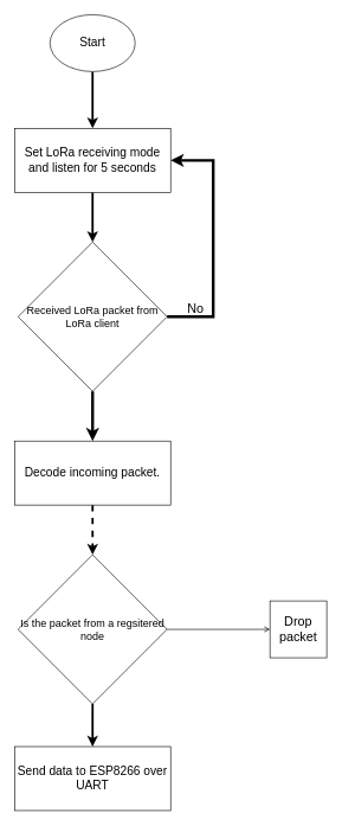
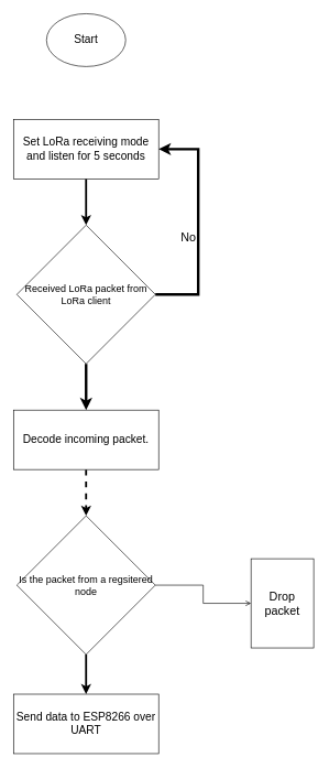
- <mxCell id="2" style="edgeStyle=orthogonalEdgeStyle;rounded=0;orthogonalLoop=1;jettySize=auto;html=1;exitX=0.5;exitY=1;exitDx=0;exitDy=0;entryX=0.5;entryY=0;entryDx=0;entryDy=0;strokeWidth=3;" edge="1" parent="1" source="3" target="5"><mxGeometry relative="1" as="geometry" /></mxCell>
- <mxCell id="9" value="No&lt;div style=&quot;font-size: 18px;&quot;&gt;&lt;br style=&quot;font-size: 18px;&quot;&gt;&lt;/div&gt;" style="text;html=1;align=center;verticalAlign=middle;resizable=0;points=[];autosize=1;strokeColor=none;fillColor=none;fontSize=18;" vertex="1" parent="1"><mxGeometry x="250" y="415" width="50" height="60" as="geometry" /></mxCell>
+ <mxCell id="9" value="No&lt;div style=&quot;font-size: 18px;&quot;&gt;&lt;br style=&quot;font-size: 18px;&quot;&gt;&lt;/div&gt;" style="text;html=1;align=center;verticalAlign=middle;resizable=0;points=[];autosize=1;strokeColor=none;fillColor=none;fontSize=18;" vertex="1" parent="1"><mxGeometry x="260" y="340" width="50" height="60" as="geometry" /></mxCell>
- <mxCell id="15" value="&lt;font style=&quot;font-size: 18px;&quot;&gt;Drop packet&lt;/font&gt;" style="whiteSpace=wrap;html=1;aspect=fixed;" vertex="1" parent="1"><mxGeometry x="380" y="845" width="80" height="80" as="geometry" /></mxCell>
+ <mxCell id="15" value="&lt;font style=&quot;font-size: 18px;&quot;&gt;Drop packet&lt;/font&gt;" style="whiteSpace=wrap;html=1;aspect=fixed;" vertex="1" parent="1"><mxGeometry x="380" y="845" width="95" height="135" as="geometry" /></mxCell>
